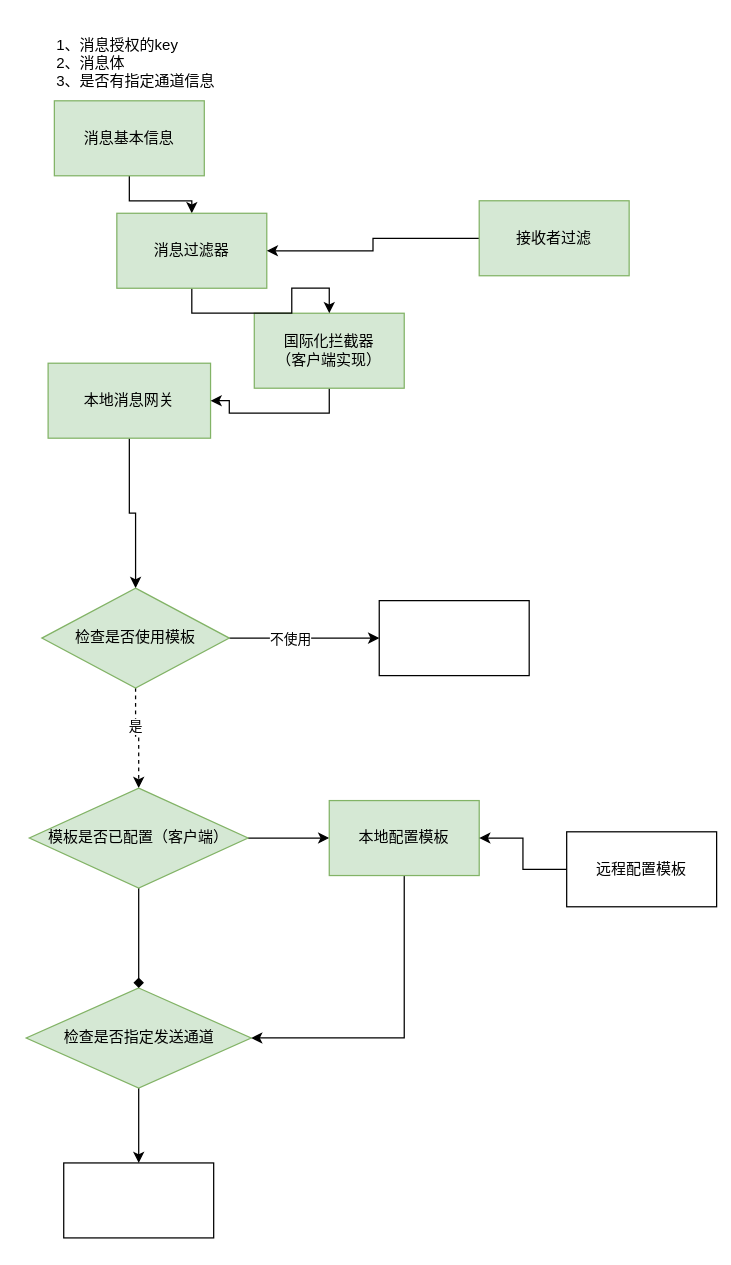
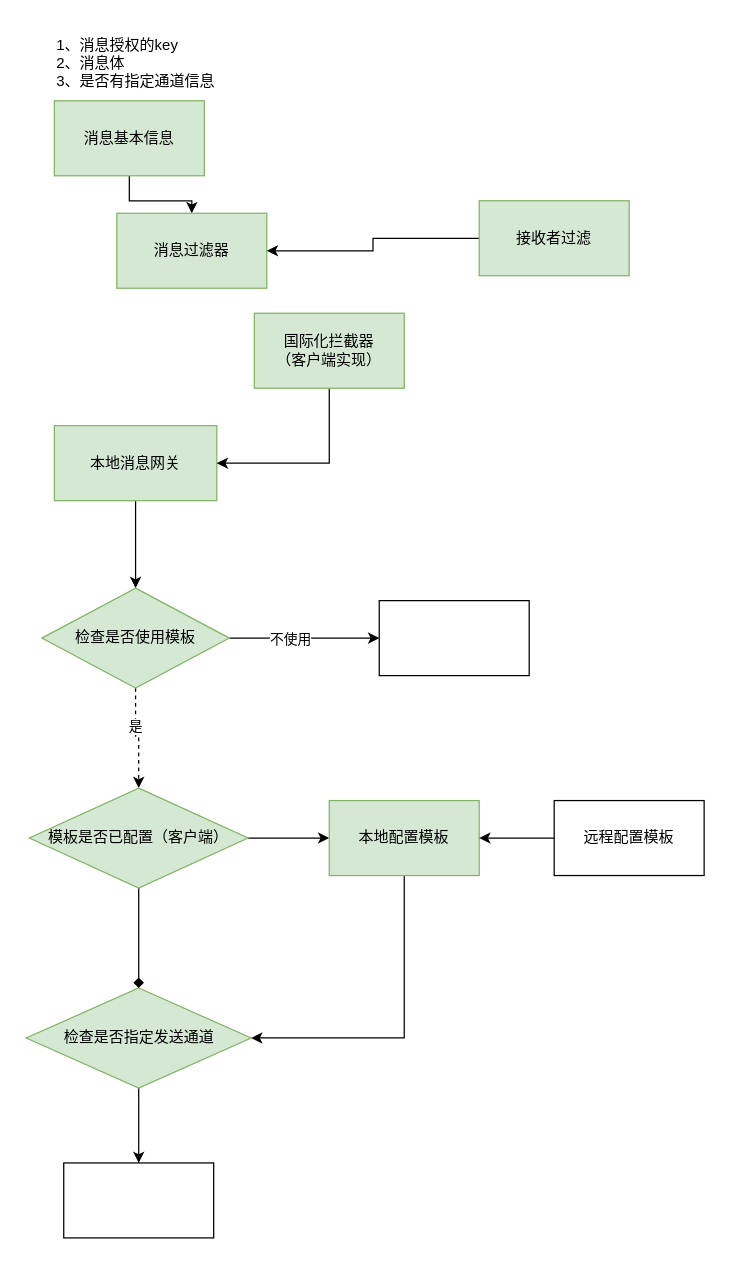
- <mxCell id="17" value="" style="edgeStyle=orthogonalEdgeStyle;rounded=0;orthogonalLoop=1;jettySize=auto;html=1;" edge="1" parent="1" source="18" target="16"><mxGeometry relative="1" as="geometry" /></mxCell>
- <mxCell id="6" value="本地消息网关" style="rounded=0;whiteSpace=wrap;html=1;fillColor=#d5e8d4;strokeColor=#82b366;" vertex="1" parent="1"><mxGeometry x="38" y="290" width="130" height="60" as="geometry" /></mxCell>
+ <mxCell id="6" value="本地消息网关" style="rounded=0;whiteSpace=wrap;html=1;fillColor=#d5e8d4;strokeColor=#82b366;" vertex="1" parent="1"><mxGeometry x="43" y="340" width="130" height="60" as="geometry" /></mxCell>
- <mxCell id="27" value="远程配置模板" style="rounded=0;whiteSpace=wrap;html=1;" vertex="1" parent="1"><mxGeometry x="453" y="665" width="120" height="60" as="geometry" /></mxCell>
+ <mxCell id="27" value="远程配置模板" style="rounded=0;whiteSpace=wrap;html=1;" vertex="1" parent="1"><mxGeometry x="443" y="640" width="120" height="60" as="geometry" /></mxCell>
